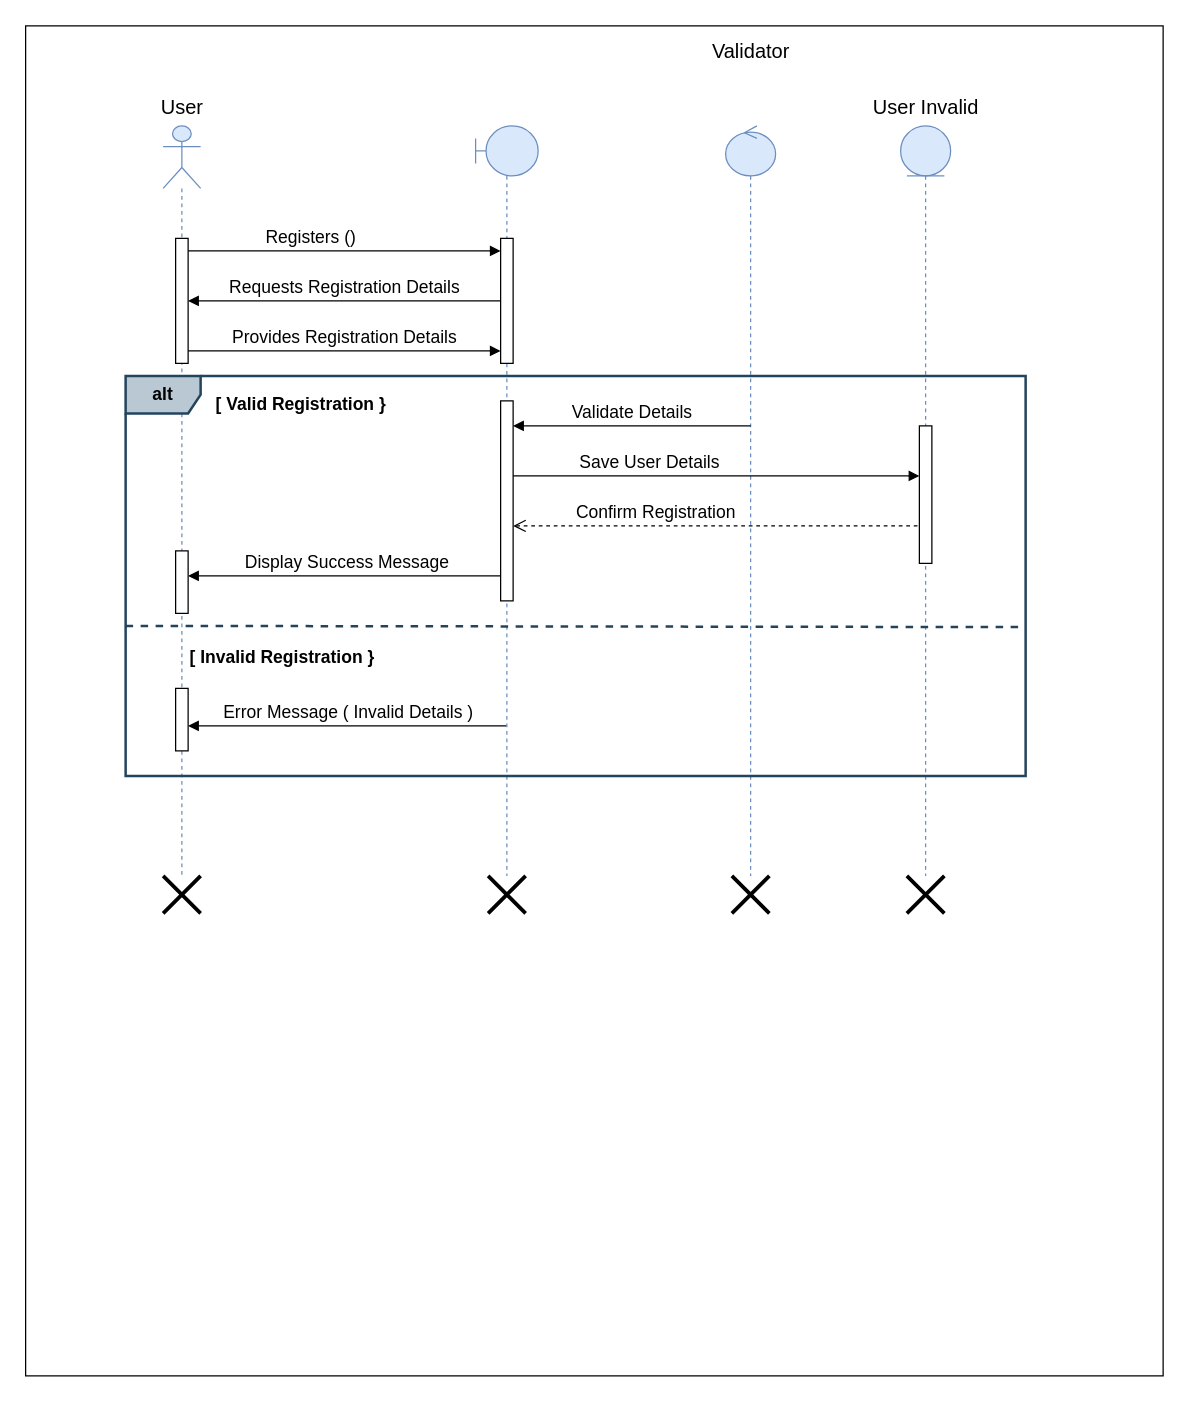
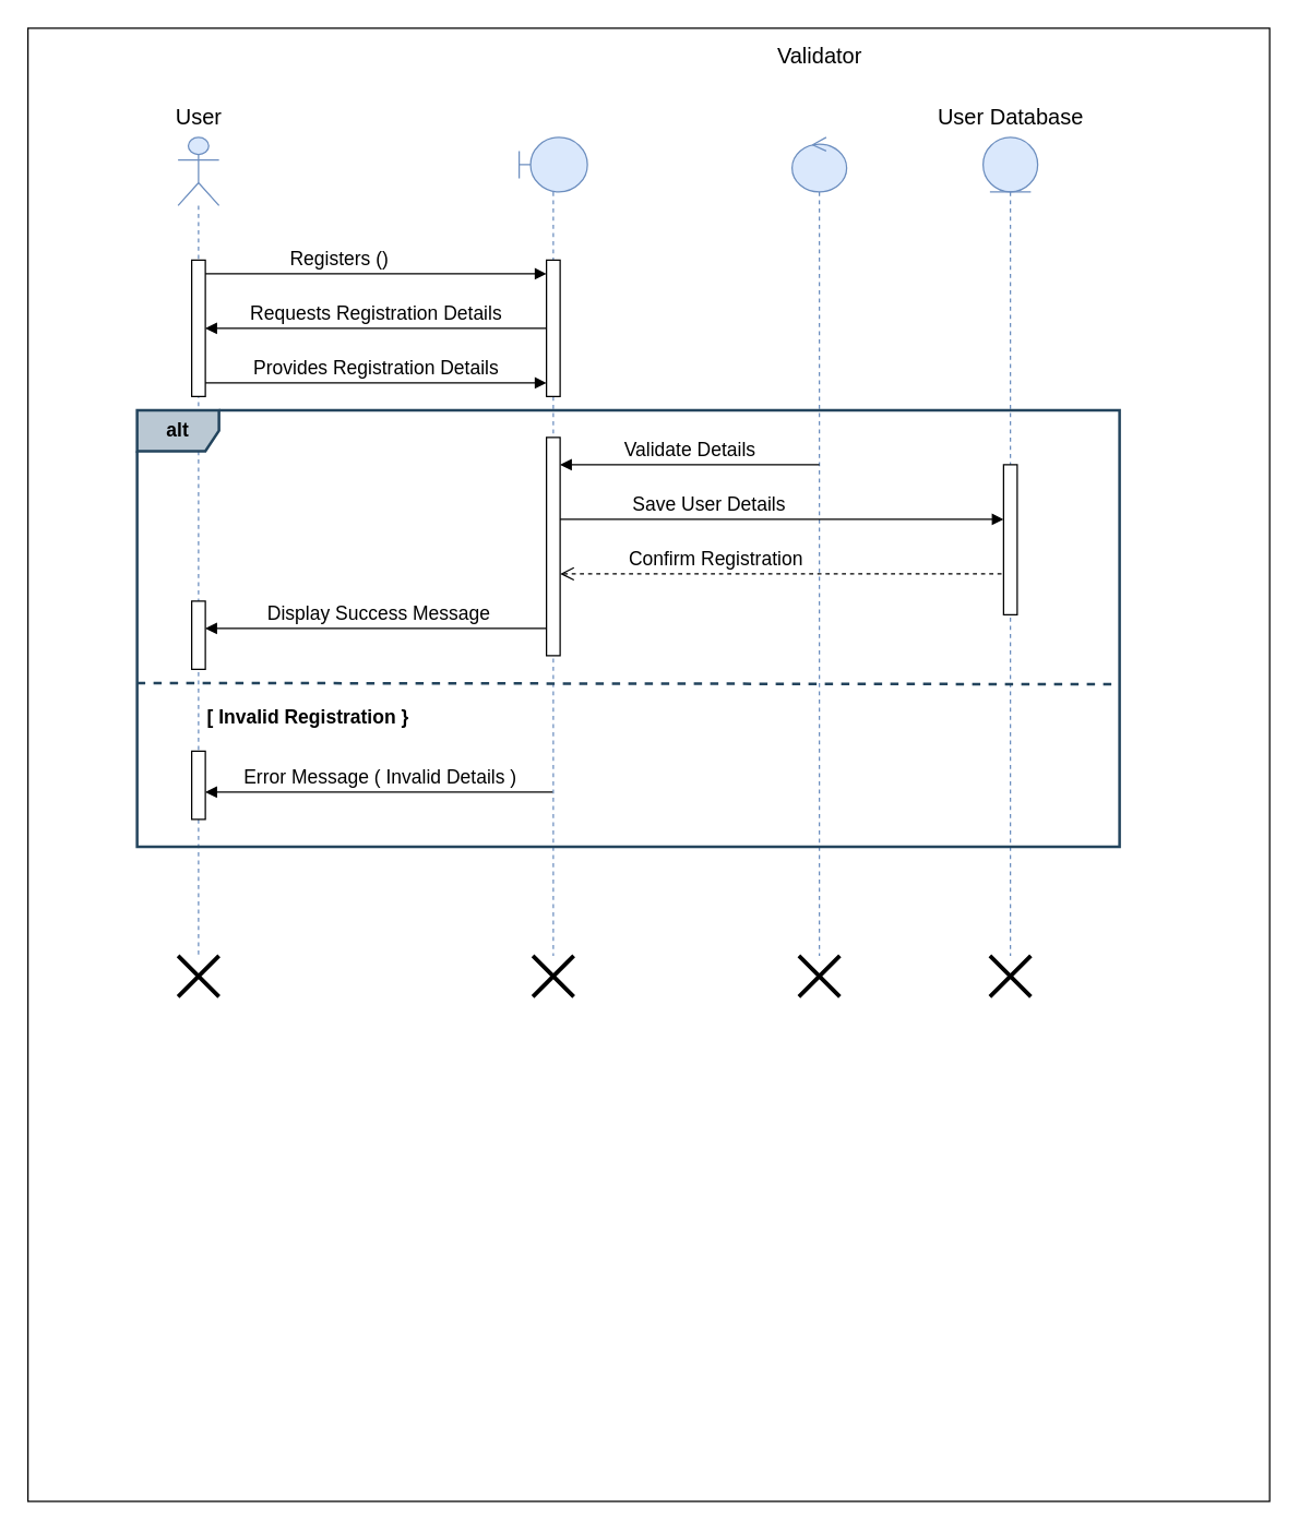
- <mxCell id="11" value="&lt;font style=&quot;font-size: 16px;&quot;&gt;User Invalid&lt;br&gt;&lt;/font&gt;" style="text;html=1;align=center;verticalAlign=middle;resizable=0;points=[];autosize=1;strokeColor=none;fillColor=none;" vertex="1" parent="1"><mxGeometry x="675" y="70" width="130" height="30" as="geometry" /></mxCell>
+ <mxCell id="11" value="&lt;font style=&quot;font-size: 16px;&quot;&gt;User Database&lt;br&gt;&lt;/font&gt;" style="text;html=1;align=center;verticalAlign=middle;resizable=0;points=[];autosize=1;strokeColor=none;fillColor=none;" vertex="1" parent="1"><mxGeometry x="675" y="70" width="130" height="30" as="geometry" /></mxCell>
- <mxCell id="16" value="&lt;b&gt;&lt;font style=&quot;font-size: 14px;&quot;&gt;[ Valid Registration }&lt;/font&gt;&lt;/b&gt;" style="text;html=1;align=center;verticalAlign=middle;resizable=0;points=[];autosize=1;strokeColor=none;fillColor=none;" vertex="1" parent="1"><mxGeometry x="160" y="308" width="160" height="30" as="geometry" /></mxCell>
